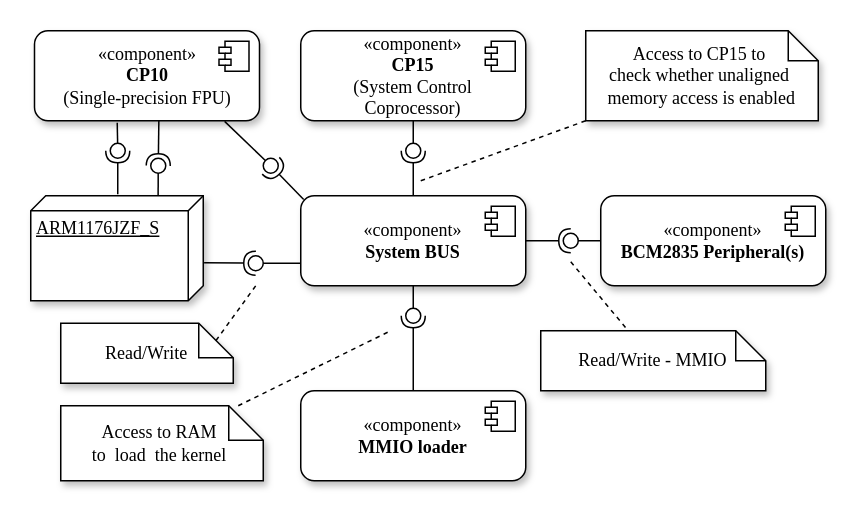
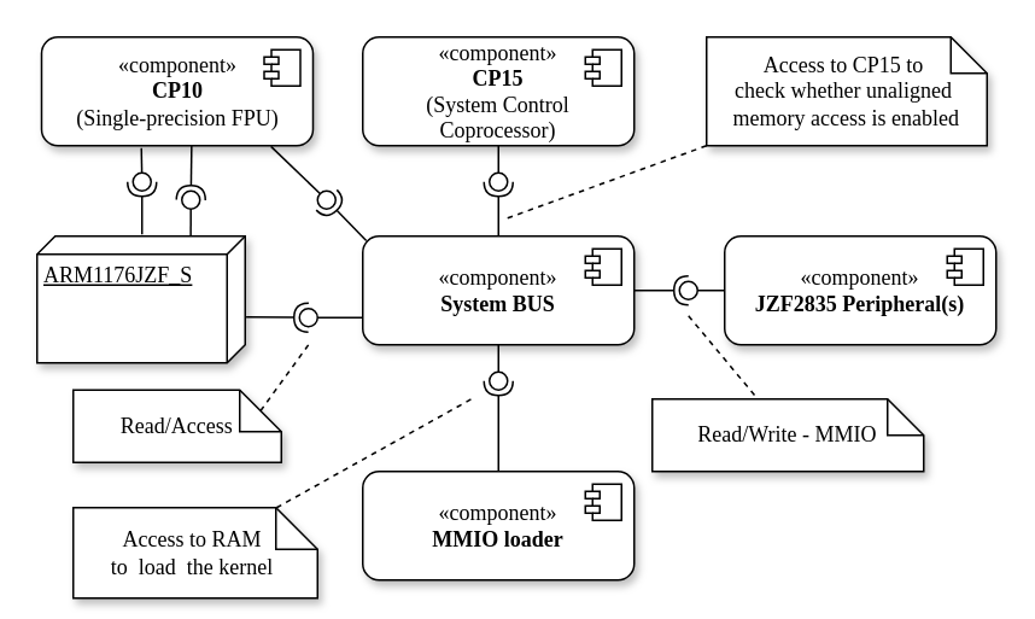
- <mxCell id="6" value="«component»&lt;br&gt;&lt;b style=&quot;border-color: var(--border-color);&quot;&gt;BCM2835 Peripheral(s)&lt;/b&gt;" style="html=1;dropTarget=0;whiteSpace=wrap;shadow=1;rounded=1;fontFamily=Computer Modern;" parent="1" vertex="1"><mxGeometry x="400" y="130" width="150" height="60" as="geometry" /></mxCell>
+ <mxCell id="6" value="«component»&lt;br&gt;&lt;b style=&quot;border-color: var(--border-color);&quot;&gt;JZF2835 Peripheral(s)&lt;/b&gt;" style="html=1;dropTarget=0;whiteSpace=wrap;shadow=1;rounded=1;fontFamily=Computer Modern;" parent="1" vertex="1"><mxGeometry x="400" y="130" width="150" height="60" as="geometry" /></mxCell>
- <mxCell id="40" value="&lt;div style=&quot;&quot;&gt;Read/Write&lt;/div&gt;" style="shape=note;size=23;whiteSpace=wrap;html=1;align=center;shadow=1;fontFamily=Computer Modern;" parent="1" vertex="1"><mxGeometry x="40" y="215" width="115" height="40" as="geometry" /></mxCell>
+ <mxCell id="40" value="&lt;div style=&quot;&quot;&gt;Read/Access&lt;/div&gt;" style="shape=note;size=23;whiteSpace=wrap;html=1;align=center;shadow=1;fontFamily=Computer Modern;" parent="1" vertex="1"><mxGeometry x="40" y="215" width="115" height="40" as="geometry" /></mxCell>
- <mxCell id="21" value="&lt;div style=&quot;&quot;&gt;&lt;span style=&quot;background-color: initial;&quot;&gt;Access to RAM&amp;nbsp;&lt;/span&gt;&lt;/div&gt;&lt;div style=&quot;&quot;&gt;&lt;span style=&quot;background-color: initial;&quot;&gt;to&amp;nbsp;&amp;nbsp;&lt;/span&gt;&lt;span style=&quot;background-color: initial;&quot;&gt;load&amp;nbsp;&amp;nbsp;&lt;/span&gt;&lt;span style=&quot;background-color: initial;&quot;&gt;the kernel&amp;nbsp;&lt;/span&gt;&lt;/div&gt;" style="shape=note;size=23;whiteSpace=wrap;html=1;align=center;shadow=1;fontFamily=Computer Modern;" parent="1" vertex="1"><mxGeometry x="40" y="270" width="135" height="50" as="geometry" /></mxCell>
+ <mxCell id="21" value="&lt;div style=&quot;&quot;&gt;&lt;span style=&quot;background-color: initial;&quot;&gt;Access to RAM&amp;nbsp;&lt;/span&gt;&lt;/div&gt;&lt;div style=&quot;&quot;&gt;&lt;span style=&quot;background-color: initial;&quot;&gt;to&amp;nbsp;&amp;nbsp;&lt;/span&gt;&lt;span style=&quot;background-color: initial;&quot;&gt;load&amp;nbsp;&amp;nbsp;&lt;/span&gt;&lt;span style=&quot;background-color: initial;&quot;&gt;the kernel&amp;nbsp;&lt;/span&gt;&lt;/div&gt;" style="shape=note;size=23;whiteSpace=wrap;html=1;align=center;shadow=1;fontFamily=Computer Modern;" parent="1" vertex="1"><mxGeometry x="40" y="280" width="135" height="50" as="geometry" /></mxCell>
